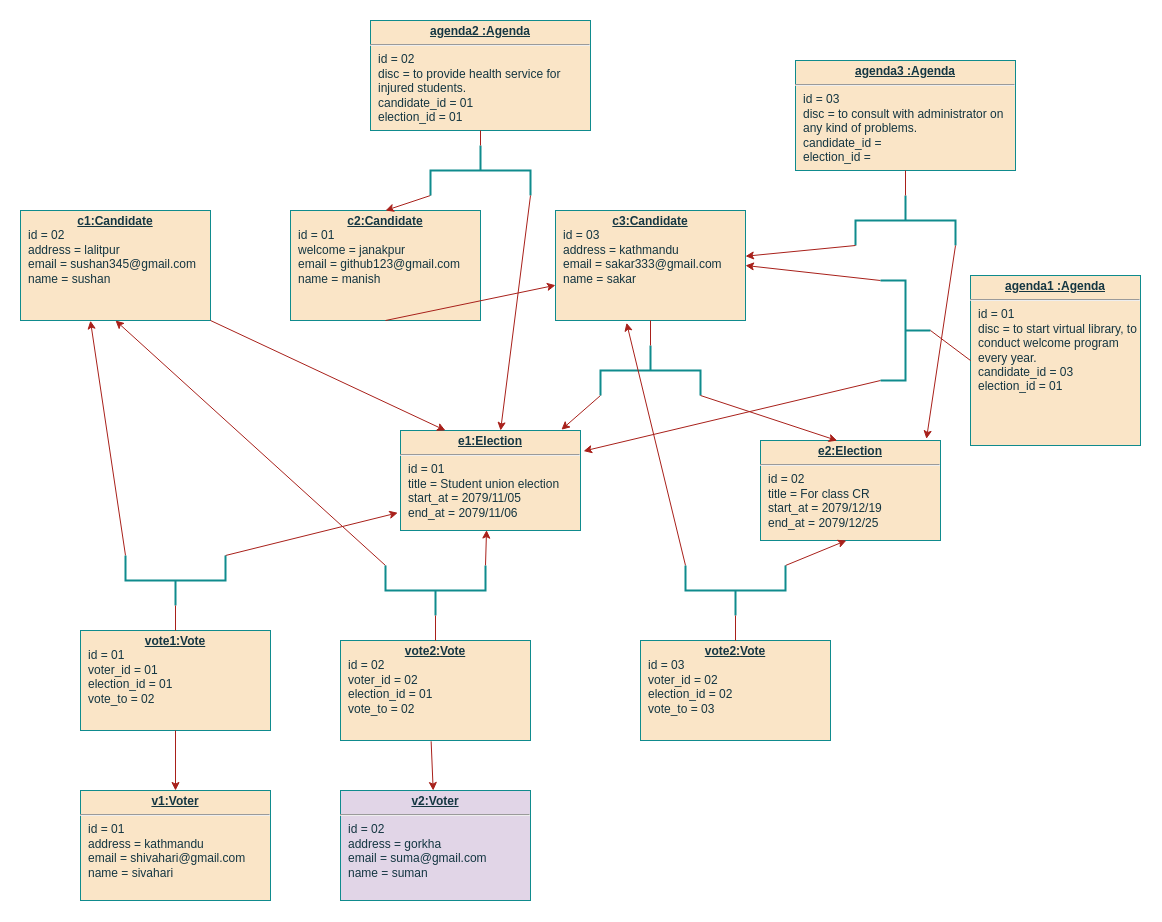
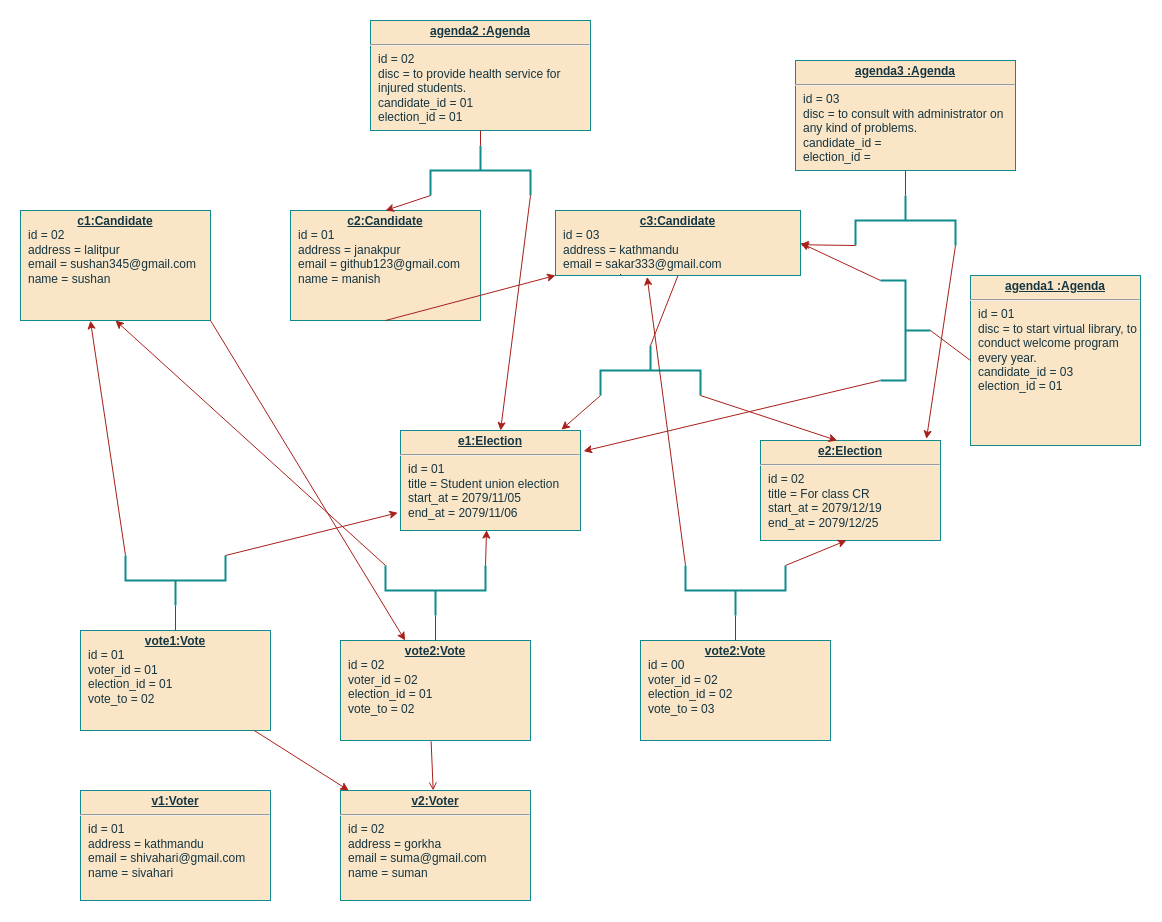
- <mxCell id="4" value="&lt;p style=&quot;margin:0px;margin-top:4px;text-align:center;text-decoration:underline;&quot;&gt;&lt;b&gt;c2:Candidate&lt;/b&gt;&lt;/p&gt;&lt;p style=&quot;border-color: var(--darkreader-border--border-color); margin: 0px 0px 0px 8px; --darkreader-inline-border:var(--darkreader-border--darkreader-border--border-color);&quot; data-darkreader-inline-border=&quot;&quot;&gt;id = 01&lt;br style=&quot;border-color: var(--darkreader-border--border-color); --darkreader-inline-border:var(--darkreader-border--darkreader-border--border-color);&quot; data-darkreader-inline-border=&quot;&quot;&gt;welcome = janakpur&lt;br style=&quot;border-color: var(--darkreader-border--border-color); --darkreader-inline-border:var(--darkreader-border--darkreader-border--border-color);&quot; data-darkreader-inline-border=&quot;&quot;&gt;email = github123@gmail.com&lt;/p&gt;&lt;p style=&quot;border-color: var(--darkreader-border--border-color); margin: 0px 0px 0px 8px; --darkreader-inline-border:var(--darkreader-border--darkreader-border--border-color);&quot; data-darkreader-inline-border=&quot;&quot;&gt;name = manish&lt;/p&gt;" style="verticalAlign=top;align=left;overflow=fill;fontSize=12;fontFamily=Helvetica;html=1;whiteSpace=wrap;labelBackgroundColor=none;fillColor=#FAE5C7;strokeColor=#0F8B8D;fontColor=#143642;" vertex="1" parent="1"><mxGeometry x="290" y="210" width="190" height="110" as="geometry" /></mxCell>
+ <mxCell id="4" value="&lt;p style=&quot;margin:0px;margin-top:4px;text-align:center;text-decoration:underline;&quot;&gt;&lt;b&gt;c2:Candidate&lt;/b&gt;&lt;/p&gt;&lt;p style=&quot;border-color: var(--darkreader-border--border-color); margin: 0px 0px 0px 8px; --darkreader-inline-border:var(--darkreader-border--darkreader-border--border-color);&quot; data-darkreader-inline-border=&quot;&quot;&gt;id = 01&lt;br style=&quot;border-color: var(--darkreader-border--border-color); --darkreader-inline-border:var(--darkreader-border--darkreader-border--border-color);&quot; data-darkreader-inline-border=&quot;&quot;&gt;address = janakpur&lt;br style=&quot;border-color: var(--darkreader-border--border-color); --darkreader-inline-border:var(--darkreader-border--darkreader-border--border-color);&quot; data-darkreader-inline-border=&quot;&quot;&gt;email = github123@gmail.com&lt;/p&gt;&lt;p style=&quot;border-color: var(--darkreader-border--border-color); margin: 0px 0px 0px 8px; --darkreader-inline-border:var(--darkreader-border--darkreader-border--border-color);&quot; data-darkreader-inline-border=&quot;&quot;&gt;name = manish&lt;/p&gt;" style="verticalAlign=top;align=left;overflow=fill;fontSize=12;fontFamily=Helvetica;html=1;whiteSpace=wrap;labelBackgroundColor=none;fillColor=#FAE5C7;strokeColor=#0F8B8D;fontColor=#143642;" vertex="1" parent="1"><mxGeometry x="290" y="210" width="190" height="110" as="geometry" /></mxCell>
- <mxCell id="8" value="&lt;p style=&quot;margin:0px;margin-top:4px;text-align:center;text-decoration:underline;&quot;&gt;&lt;b&gt;c3:Candidate&lt;/b&gt;&lt;/p&gt;&lt;p style=&quot;border-color: var(--darkreader-border--border-color); margin: 0px 0px 0px 8px; --darkreader-inline-border:var(--darkreader-border--darkreader-border--border-color);&quot; data-darkreader-inline-border=&quot;&quot;&gt;id = 03&lt;br style=&quot;border-color: var(--darkreader-border--border-color); --darkreader-inline-border:var(--darkreader-border--darkreader-border--border-color);&quot; data-darkreader-inline-border=&quot;&quot;&gt;address = kathmandu&lt;br style=&quot;border-color: var(--darkreader-border--border-color); --darkreader-inline-border:var(--darkreader-border--darkreader-border--border-color);&quot; data-darkreader-inline-border=&quot;&quot;&gt;email = sakar333@gmail.com&lt;/p&gt;&lt;p style=&quot;border-color: var(--darkreader-border--border-color); margin: 0px 0px 0px 8px; --darkreader-inline-border:var(--darkreader-border--darkreader-border--border-color);&quot; data-darkreader-inline-border=&quot;&quot;&gt;name = sakar&lt;/p&gt;" style="verticalAlign=top;align=left;overflow=fill;fontSize=12;fontFamily=Helvetica;html=1;whiteSpace=wrap;labelBackgroundColor=none;fillColor=#FAE5C7;strokeColor=#0F8B8D;fontColor=#143642;" vertex="1" parent="1"><mxGeometry x="555" y="210" width="190" height="110" as="geometry" /></mxCell>
+ <mxCell id="8" value="&lt;p style=&quot;margin:0px;margin-top:4px;text-align:center;text-decoration:underline;&quot;&gt;&lt;b&gt;c3:Candidate&lt;/b&gt;&lt;/p&gt;&lt;p style=&quot;border-color: var(--darkreader-border--border-color); margin: 0px 0px 0px 8px; --darkreader-inline-border:var(--darkreader-border--darkreader-border--border-color);&quot; data-darkreader-inline-border=&quot;&quot;&gt;id = 03&lt;br style=&quot;border-color: var(--darkreader-border--border-color); --darkreader-inline-border:var(--darkreader-border--darkreader-border--border-color);&quot; data-darkreader-inline-border=&quot;&quot;&gt;address = kathmandu&lt;br style=&quot;border-color: var(--darkreader-border--border-color); --darkreader-inline-border:var(--darkreader-border--darkreader-border--border-color);&quot; data-darkreader-inline-border=&quot;&quot;&gt;email = sakar333@gmail.com&lt;/p&gt;&lt;p style=&quot;border-color: var(--darkreader-border--border-color); margin: 0px 0px 0px 8px; --darkreader-inline-border:var(--darkreader-border--darkreader-border--border-color);&quot; data-darkreader-inline-border=&quot;&quot;&gt;name = sakar&lt;/p&gt;" style="verticalAlign=top;align=left;overflow=fill;fontSize=12;fontFamily=Helvetica;html=1;whiteSpace=wrap;labelBackgroundColor=none;fillColor=#FAE5C7;strokeColor=#0F8B8D;fontColor=#143642;" vertex="1" parent="1"><mxGeometry x="555" y="210" width="245" height="65" as="geometry" /></mxCell>
- <mxCell id="11" value="" style="endArrow=classic;html=1;rounded=0;exitX=1;exitY=1;exitDx=0;exitDy=0;entryX=0.25;entryY=0;entryDx=0;entryDy=0;labelBackgroundColor=none;strokeColor=#A8201A;fontColor=default;" edge="1" parent="1" source="5" target="6"><mxGeometry width="50" height="50" relative="1" as="geometry"><mxPoint x="527" y="94" as="sourcePoint" /><mxPoint x="266" y="460" as="targetPoint" /></mxGeometry></mxCell>
+ <mxCell id="11" value="" style="endArrow=classic;html=1;rounded=0;exitX=1;exitY=1;exitDx=0;exitDy=0;labelBackgroundColor=none;strokeColor=#A8201A;fontColor=default;" edge="1" parent="1" source="5" target="18"><mxGeometry width="50" height="50" relative="1" as="geometry"><mxPoint x="527" y="94" as="sourcePoint" /><mxPoint x="266" y="460" as="targetPoint" /></mxGeometry></mxCell>
- <mxCell id="19" value="&lt;p style=&quot;margin:0px;margin-top:4px;text-align:center;text-decoration:underline;&quot;&gt;&lt;b&gt;vote2:Vote&lt;/b&gt;&lt;/p&gt;&lt;p style=&quot;border-color: var(--darkreader-border--border-color); margin: 0px 0px 0px 8px; --darkreader-inline-border:var(--darkreader-border--darkreader-border--border-color);&quot; data-darkreader-inline-border=&quot;&quot;&gt;id = 03&lt;br style=&quot;border-color: var(--darkreader-border--border-color); --darkreader-inline-border:var(--darkreader-border--darkreader-border--border-color);&quot; data-darkreader-inline-border=&quot;&quot;&gt;voter_id = 02&lt;br style=&quot;border-color: var(--darkreader-border--border-color); --darkreader-inline-border:var(--darkreader-border--darkreader-border--border-color);&quot; data-darkreader-inline-border=&quot;&quot;&gt;election_id = 02&lt;/p&gt;&lt;p style=&quot;border-color: var(--darkreader-border--border-color); margin: 0px 0px 0px 8px; --darkreader-inline-border:var(--darkreader-border--darkreader-border--border-color);&quot; data-darkreader-inline-border=&quot;&quot;&gt;vote_to = 03&lt;/p&gt;" style="verticalAlign=top;align=left;overflow=fill;fontSize=12;fontFamily=Helvetica;html=1;whiteSpace=wrap;labelBackgroundColor=none;fillColor=#FAE5C7;strokeColor=#0F8B8D;fontColor=#143642;" vertex="1" parent="1"><mxGeometry x="640" y="640" width="190" height="100" as="geometry" /></mxCell>
+ <mxCell id="19" value="&lt;p style=&quot;margin:0px;margin-top:4px;text-align:center;text-decoration:underline;&quot;&gt;&lt;b&gt;vote2:Vote&lt;/b&gt;&lt;/p&gt;&lt;p style=&quot;border-color: var(--darkreader-border--border-color); margin: 0px 0px 0px 8px; --darkreader-inline-border:var(--darkreader-border--darkreader-border--border-color);&quot; data-darkreader-inline-border=&quot;&quot;&gt;id = 00&lt;br style=&quot;border-color: var(--darkreader-border--border-color); --darkreader-inline-border:var(--darkreader-border--darkreader-border--border-color);&quot; data-darkreader-inline-border=&quot;&quot;&gt;voter_id = 02&lt;br style=&quot;border-color: var(--darkreader-border--border-color); --darkreader-inline-border:var(--darkreader-border--darkreader-border--border-color);&quot; data-darkreader-inline-border=&quot;&quot;&gt;election_id = 02&lt;/p&gt;&lt;p style=&quot;border-color: var(--darkreader-border--border-color); margin: 0px 0px 0px 8px; --darkreader-inline-border:var(--darkreader-border--darkreader-border--border-color);&quot; data-darkreader-inline-border=&quot;&quot;&gt;vote_to = 03&lt;/p&gt;" style="verticalAlign=top;align=left;overflow=fill;fontSize=12;fontFamily=Helvetica;html=1;whiteSpace=wrap;labelBackgroundColor=none;fillColor=#FAE5C7;strokeColor=#0F8B8D;fontColor=#143642;" vertex="1" parent="1"><mxGeometry x="640" y="640" width="190" height="100" as="geometry" /></mxCell>
- <mxCell id="20" value="" style="endArrow=classic;html=1;rounded=0;labelBackgroundColor=none;strokeColor=#A8201A;fontColor=default;" edge="1" parent="1" source="15" target="2"><mxGeometry width="50" height="50" relative="1" as="geometry"><mxPoint x="204" y="708" as="sourcePoint" /><mxPoint x="-60" y="380" as="targetPoint" /></mxGeometry></mxCell>
+ <mxCell id="20" value="" style="endArrow=classic;html=1;rounded=0;labelBackgroundColor=none;strokeColor=#A8201A;fontColor=default;" edge="1" parent="1" source="15" target="3"><mxGeometry width="50" height="50" relative="1" as="geometry"><mxPoint x="204" y="708" as="sourcePoint" /><mxPoint x="-60" y="380" as="targetPoint" /></mxGeometry></mxCell>
- <mxCell id="21" value="" style="endArrow=classic;html=1;rounded=0;exitX=0.477;exitY=1.008;exitDx=0;exitDy=0;exitPerimeter=0;labelBackgroundColor=none;strokeColor=#A8201A;fontColor=default;" edge="1" parent="1" source="18" target="3"><mxGeometry width="50" height="50" relative="1" as="geometry"><mxPoint x="204" y="708" as="sourcePoint" /><mxPoint x="30" y="400" as="targetPoint" /></mxGeometry></mxCell>
+ <mxCell id="21" value="" style="endArrow=open;html=1;rounded=0;exitX=0.477;exitY=1.008;exitDx=0;exitDy=0;exitPerimeter=0;labelBackgroundColor=none;strokeColor=#A8201A;fontColor=default;" edge="1" parent="1" source="18" target="3"><mxGeometry width="50" height="50" relative="1" as="geometry"><mxPoint x="204" y="708" as="sourcePoint" /><mxPoint x="30" y="400" as="targetPoint" /></mxGeometry></mxCell>
- <mxCell id="3" value="&lt;p style=&quot;margin:0px;margin-top:4px;text-align:center;text-decoration:underline;&quot;&gt;&lt;b&gt;v2:Voter&lt;/b&gt;&lt;/p&gt;&lt;hr&gt;&lt;p style=&quot;border-color: var(--darkreader-border--border-color); margin: 0px 0px 0px 8px; --darkreader-inline-border:var(--darkreader-border--darkreader-border--border-color);&quot; data-darkreader-inline-border=&quot;&quot;&gt;id = 02&lt;br style=&quot;border-color: var(--darkreader-border--border-color); --darkreader-inline-border:var(--darkreader-border--darkreader-border--border-color);&quot; data-darkreader-inline-border=&quot;&quot;&gt;address = gorkha&lt;br style=&quot;border-color: var(--darkreader-border--border-color); --darkreader-inline-border:var(--darkreader-border--darkreader-border--border-color);&quot; data-darkreader-inline-border=&quot;&quot;&gt;email = suma@gmail.com&lt;/p&gt;&lt;p style=&quot;border-color: var(--darkreader-border--border-color); margin: 0px 0px 0px 8px; --darkreader-inline-border:var(--darkreader-border--darkreader-border--border-color);&quot; data-darkreader-inline-border=&quot;&quot;&gt;name = suman&lt;/p&gt;" style="verticalAlign=top;align=left;overflow=fill;fontSize=12;fontFamily=Helvetica;html=1;whiteSpace=wrap;labelBackgroundColor=none;fillColor=#e1d5e7;strokeColor=#0F8B8D;fontColor=#143642;" vertex="1" parent="1"><mxGeometry x="340" y="790" width="190" height="110" as="geometry" /></mxCell>
+ <mxCell id="3" value="&lt;p style=&quot;margin:0px;margin-top:4px;text-align:center;text-decoration:underline;&quot;&gt;&lt;b&gt;v2:Voter&lt;/b&gt;&lt;/p&gt;&lt;hr&gt;&lt;p style=&quot;border-color: var(--darkreader-border--border-color); margin: 0px 0px 0px 8px; --darkreader-inline-border:var(--darkreader-border--darkreader-border--border-color);&quot; data-darkreader-inline-border=&quot;&quot;&gt;id = 02&lt;br style=&quot;border-color: var(--darkreader-border--border-color); --darkreader-inline-border:var(--darkreader-border--darkreader-border--border-color);&quot; data-darkreader-inline-border=&quot;&quot;&gt;address = gorkha&lt;br style=&quot;border-color: var(--darkreader-border--border-color); --darkreader-inline-border:var(--darkreader-border--darkreader-border--border-color);&quot; data-darkreader-inline-border=&quot;&quot;&gt;email = suma@gmail.com&lt;/p&gt;&lt;p style=&quot;border-color: var(--darkreader-border--border-color); margin: 0px 0px 0px 8px; --darkreader-inline-border:var(--darkreader-border--darkreader-border--border-color);&quot; data-darkreader-inline-border=&quot;&quot;&gt;name = suman&lt;/p&gt;" style="verticalAlign=top;align=left;overflow=fill;fontSize=12;fontFamily=Helvetica;html=1;whiteSpace=wrap;labelBackgroundColor=none;fillColor=#FAE5C7;strokeColor=#0F8B8D;fontColor=#143642;" vertex="1" parent="1"><mxGeometry x="340" y="790" width="190" height="110" as="geometry" /></mxCell>
